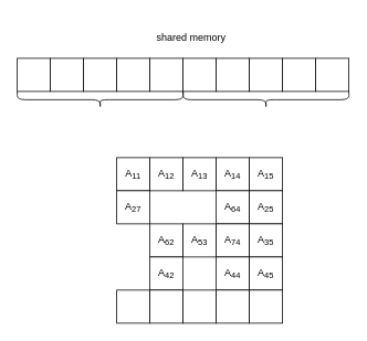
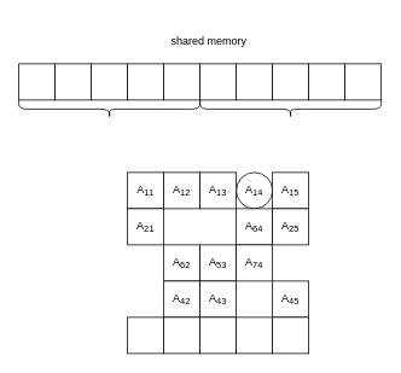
- <mxCell id="5" value="A&lt;sub&gt;14&lt;/sub&gt;" style="whiteSpace=wrap;html=1;aspect=fixed;" vertex="1" parent="1"><mxGeometry x="260" y="190" width="40" height="40" as="geometry" /></mxCell>
+ <mxCell id="5" value="A&lt;sub&gt;14&lt;/sub&gt;" style="ellipse;whiteSpace=wrap;html=1;aspect=fixed;" vertex="1" parent="1"><mxGeometry x="260" y="190" width="40" height="40" as="geometry" /></mxCell>
- <mxCell id="7" value="A&lt;sub&gt;27&lt;/sub&gt;" style="whiteSpace=wrap;html=1;aspect=fixed;" vertex="1" parent="1"><mxGeometry x="140" y="230" width="40" height="40" as="geometry" /></mxCell>
+ <mxCell id="7" value="A&lt;sub&gt;21&lt;/sub&gt;" style="whiteSpace=wrap;html=1;aspect=fixed;" vertex="1" parent="1"><mxGeometry x="140" y="230" width="40" height="40" as="geometry" /></mxCell>
- <mxCell id="13" value="A&lt;sub&gt;35&lt;/sub&gt;" style="whiteSpace=wrap;html=1;aspect=fixed;" vertex="1" parent="1"><mxGeometry x="300" y="270" width="40" height="40" as="geometry" /></mxCell>
+ <mxCell id="15" value="A&lt;sub&gt;43&lt;/sub&gt;" style="whiteSpace=wrap;html=1;aspect=fixed;" vertex="1" parent="1"><mxGeometry x="220" y="310" width="40" height="40" as="geometry" /></mxCell>
- <mxCell id="16" value="A&lt;sub&gt;44&lt;/sub&gt;" style="whiteSpace=wrap;html=1;aspect=fixed;" vertex="1" parent="1"><mxGeometry x="260" y="310" width="40" height="40" as="geometry" /></mxCell>
